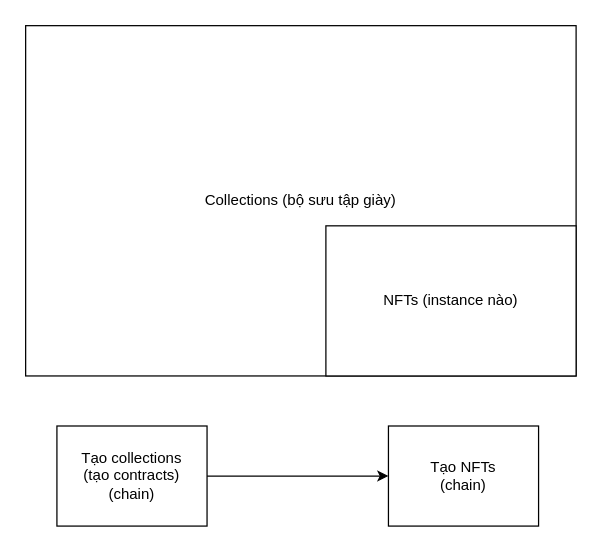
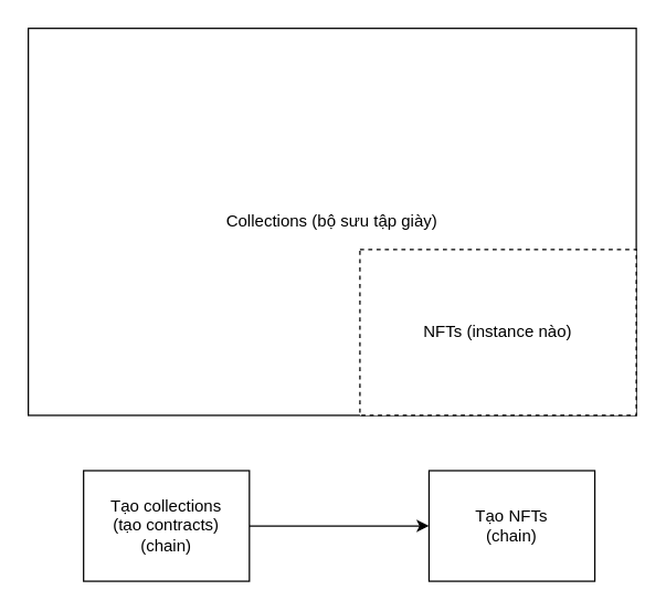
- <mxCell id="3" value="NFTs (instance nào)" style="rounded=0;whiteSpace=wrap;html=1;" parent="1" vertex="1"><mxGeometry x="260" y="180" width="200" height="120" as="geometry" /></mxCell>
+ <mxCell id="3" value="NFTs (instance nào)" style="rounded=0;whiteSpace=wrap;html=1;dashed=1;" parent="1" vertex="1"><mxGeometry x="260" y="180" width="200" height="120" as="geometry" /></mxCell>
- <mxCell id="5" value="Tạo collections&lt;br&gt;(tạo contracts)&lt;br&gt;(chain)" style="rounded=0;whiteSpace=wrap;html=1;" parent="1" vertex="1"><mxGeometry x="45" y="340" width="120" height="80" as="geometry" /></mxCell>
+ <mxCell id="5" value="Tạo collections&lt;br&gt;(tạo contracts)&lt;br&gt;(chain)" style="rounded=0;whiteSpace=wrap;html=1;" parent="1" vertex="1"><mxGeometry x="60" y="340" width="120" height="80" as="geometry" /></mxCell>
